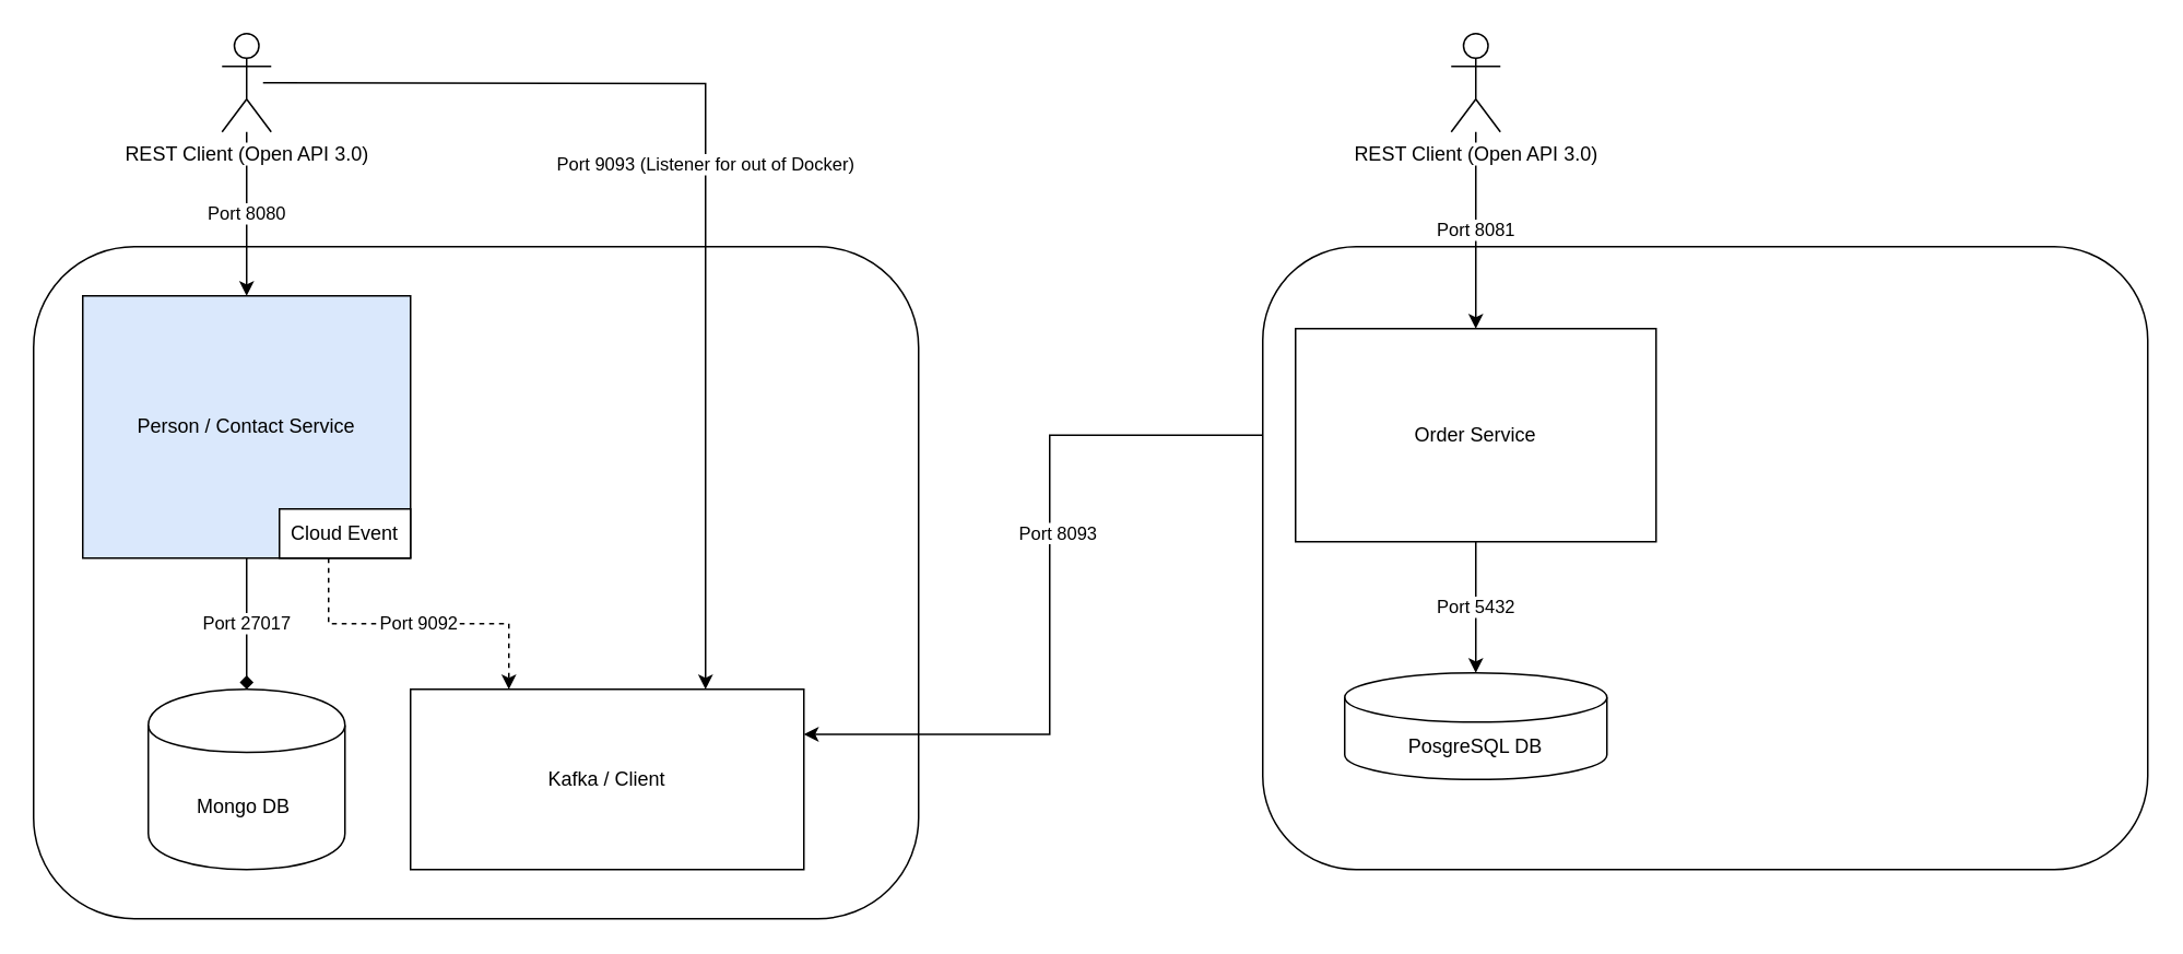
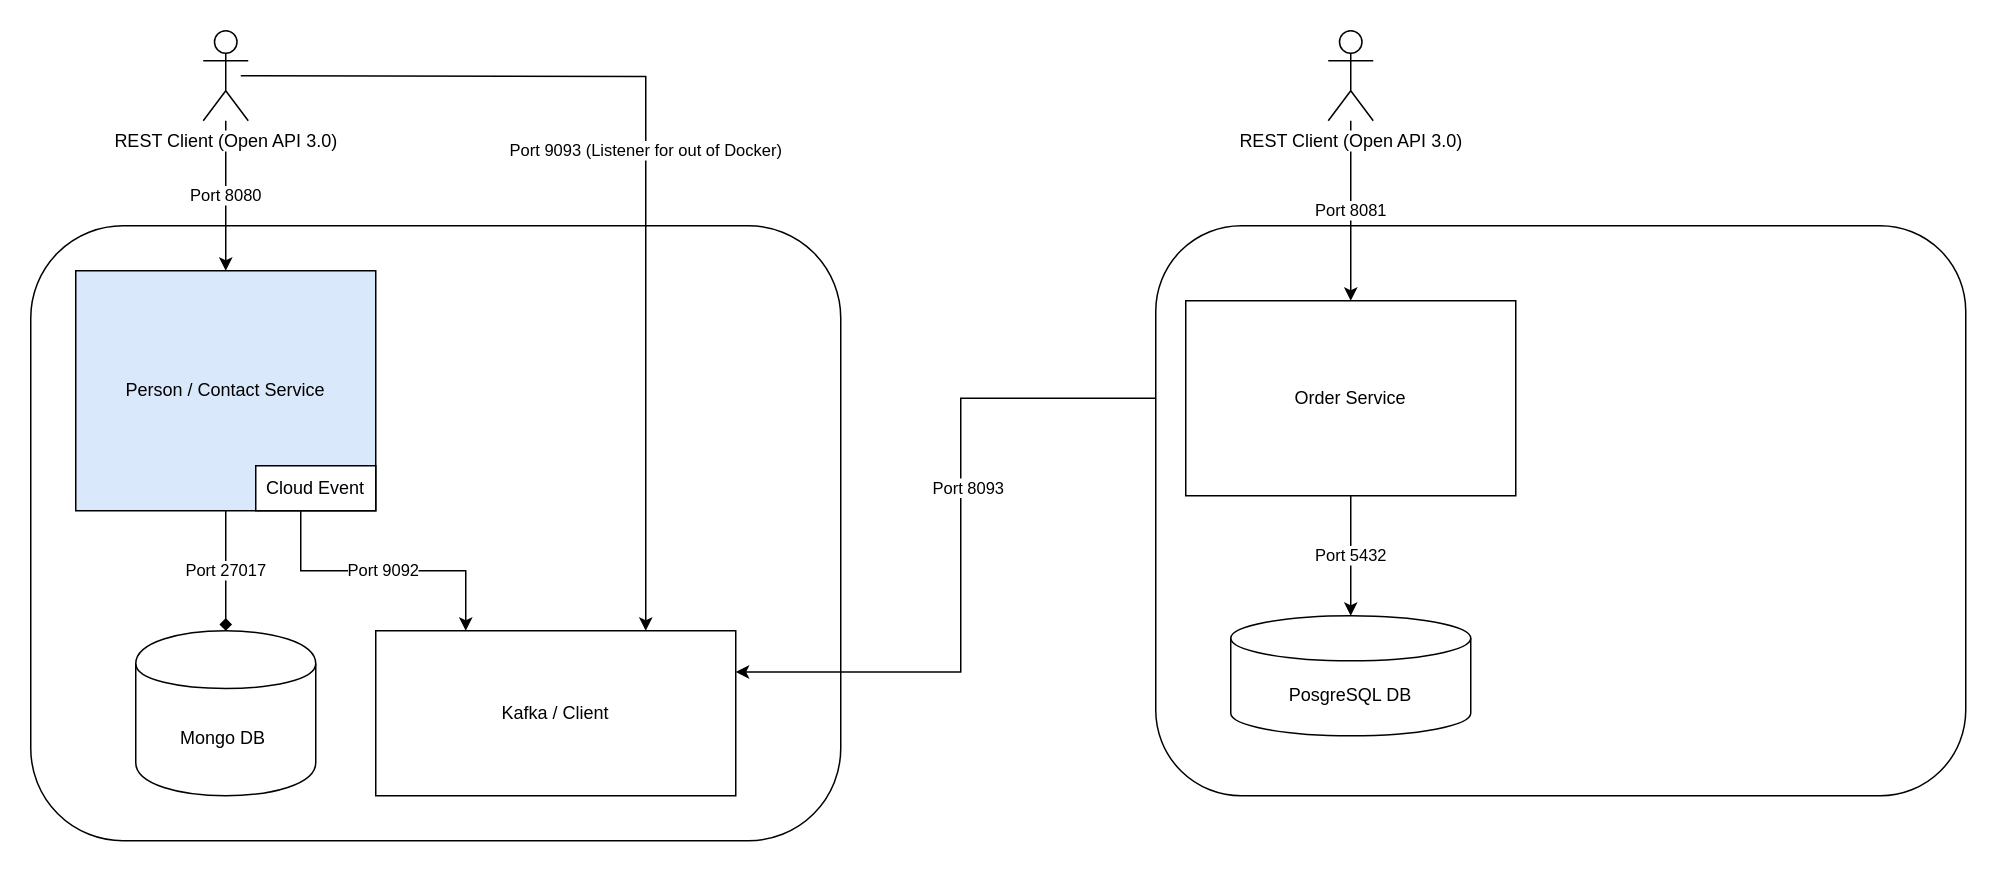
- <mxCell id="8" value="Port 9092" style="edgeStyle=orthogonalEdgeStyle;rounded=0;orthogonalLoop=1;jettySize=auto;html=1;exitX=0.75;exitY=1;exitDx=0;exitDy=0;entryX=0.25;entryY=0;entryDx=0;entryDy=0;dashed=1;" edge="1" parent="1" source="9" target="11"><mxGeometry relative="1" as="geometry" /></mxCell>
+ <mxCell id="8" value="Port 9092" style="edgeStyle=orthogonalEdgeStyle;rounded=0;orthogonalLoop=1;jettySize=auto;html=1;exitX=0.75;exitY=1;exitDx=0;exitDy=0;entryX=0.25;entryY=0;entryDx=0;entryDy=0;" edge="1" parent="1" source="9" target="11"><mxGeometry relative="1" as="geometry" /></mxCell>
- <mxCell id="21" value="PosgreSQL DB" style="shape=cylinder3;whiteSpace=wrap;html=1;boundedLbl=1;backgroundOutline=1;size=15;" vertex="1" parent="18"><mxGeometry x="50" y="390" width="160" height="65" as="geometry" /></mxCell>
+ <mxCell id="21" value="PosgreSQL DB" style="shape=cylinder3;whiteSpace=wrap;html=1;boundedLbl=1;backgroundOutline=1;size=15;" vertex="1" parent="18"><mxGeometry x="50" y="390" width="160" height="80" as="geometry" /></mxCell>
